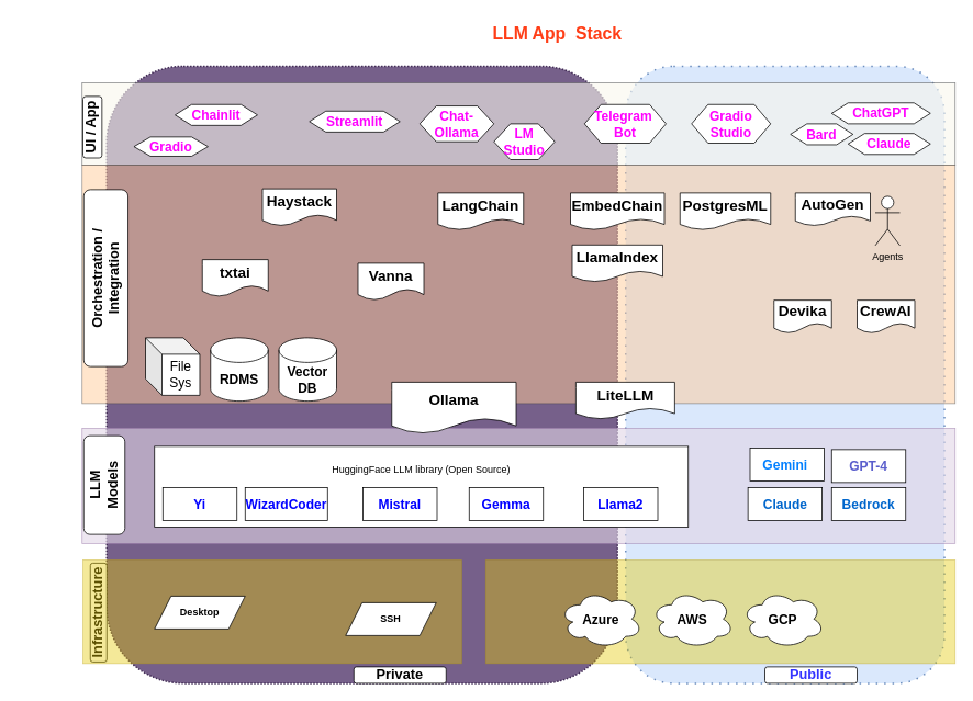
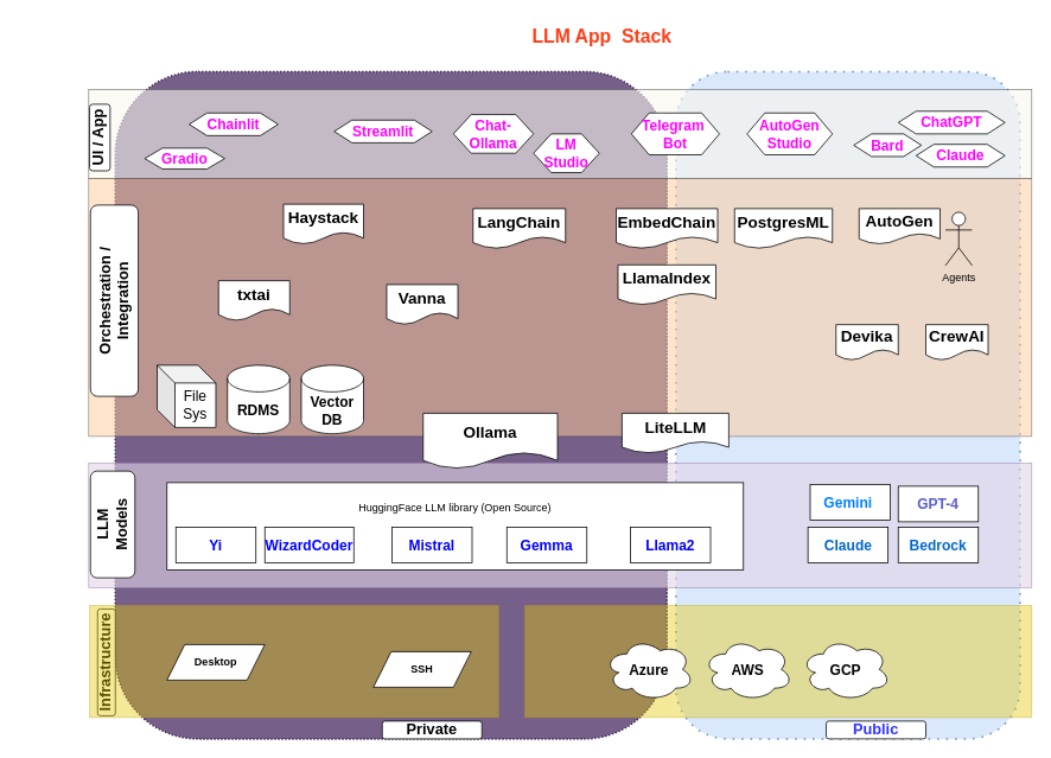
- <mxCell id="46" value="&lt;font color=&quot;#ff00ff&quot; style=&quot;font-size: 16px;&quot;&gt;&lt;b&gt;Gradio&lt;br&gt;Studio&lt;br&gt;&lt;/b&gt;&lt;/font&gt;" style="shape=hexagon;perimeter=hexagonPerimeter2;whiteSpace=wrap;html=1;fixedSize=1;" parent="1" vertex="1"><mxGeometry x="839" y="126.5" width="96" height="47" as="geometry" /></mxCell>
+ <mxCell id="46" value="&lt;font color=&quot;#ff00ff&quot; style=&quot;font-size: 16px;&quot;&gt;&lt;b&gt;AutoGen&lt;br&gt;Studio&lt;br&gt;&lt;/b&gt;&lt;/font&gt;" style="shape=hexagon;perimeter=hexagonPerimeter2;whiteSpace=wrap;html=1;fixedSize=1;" parent="1" vertex="1"><mxGeometry x="839" y="126.5" width="96" height="47" as="geometry" /></mxCell>
